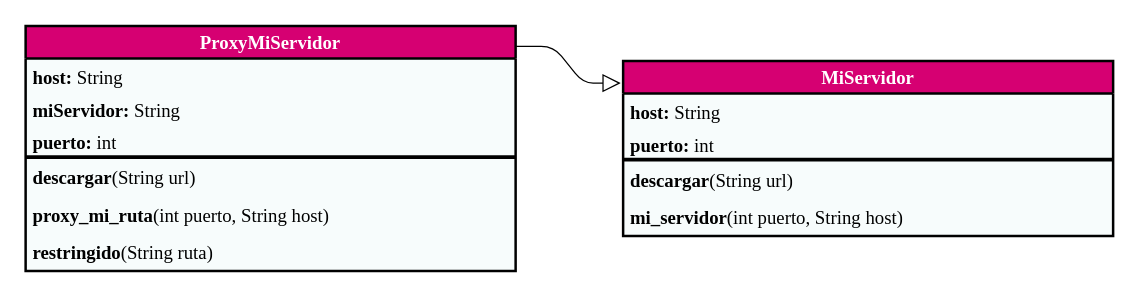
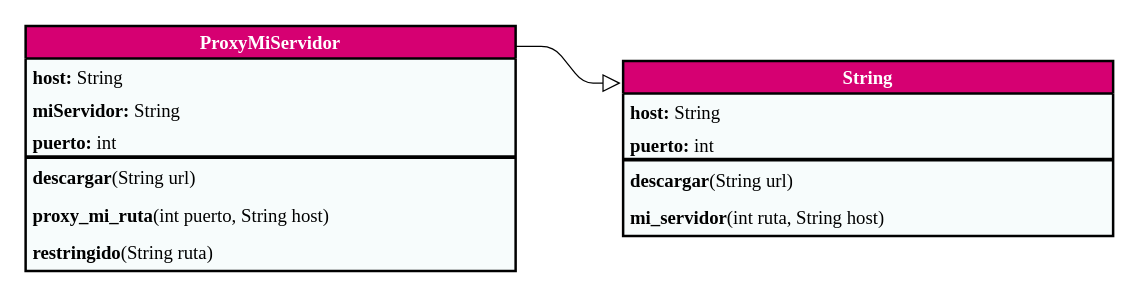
- <mxCell id="2" value="MiServidor" style="swimlane;fontStyle=1;childLayout=stackLayout;horizontal=1;startSize=26;fillColor=#D60072;horizontalStack=0;resizeParent=1;resizeParentMax=0;resizeLast=0;collapsible=1;marginBottom=0;whiteSpace=wrap;html=1;points=[[0,0,0,0,0],[0,0.25,0,0,0],[0,0.5,0,0,0],[0,0.75,0,0,0],[0,1,0,0,0],[0.25,0,0,0,0],[0.25,1,0,0,0],[0.5,0,0,0,0],[0.5,1,0,0,0],[0.75,0,0,0,0],[0.75,1,0,0,0],[1,0,0,0,0],[1,0.25,0,0,0],[1,0.5,0,0,0],[1,0.75,0,0,0],[1,1,0,0,0]];fontColor=#ffffff;strokeColor=#000000;fontSize=15;strokeWidth=2;swimlaneFillColor=#F7FCFC;fontFamily=Verdana;" vertex="1" parent="1"><mxGeometry x="498" y="48" width="392" height="140" as="geometry" /></mxCell>
+ <mxCell id="2" value="String" style="swimlane;fontStyle=1;childLayout=stackLayout;horizontal=1;startSize=26;fillColor=#D60072;horizontalStack=0;resizeParent=1;resizeParentMax=0;resizeLast=0;collapsible=1;marginBottom=0;whiteSpace=wrap;html=1;points=[[0,0,0,0,0],[0,0.25,0,0,0],[0,0.5,0,0,0],[0,0.75,0,0,0],[0,1,0,0,0],[0.25,0,0,0,0],[0.25,1,0,0,0],[0.5,0,0,0,0],[0.5,1,0,0,0],[0.75,0,0,0,0],[0.75,1,0,0,0],[1,0,0,0,0],[1,0.25,0,0,0],[1,0.5,0,0,0],[1,0.75,0,0,0],[1,1,0,0,0]];fontColor=#ffffff;strokeColor=#000000;fontSize=15;strokeWidth=2;swimlaneFillColor=#F7FCFC;fontFamily=Verdana;" vertex="1" parent="1"><mxGeometry x="498" y="48" width="392" height="140" as="geometry" /></mxCell>
- <mxCell id="7" value="&lt;b&gt;mi_servidor&lt;/b&gt;(int puerto, String host)" style="text;strokeColor=none;fillColor=none;align=left;verticalAlign=top;spacingLeft=4;spacingRight=4;overflow=hidden;rotatable=0;points=[[0,0.5],[1,0.5]];portConstraint=eastwest;whiteSpace=wrap;html=1;fontColor=#000000;fontSize=15;fontFamily=Verdana;" vertex="1" parent="2"><mxGeometry y="110" width="392" height="30" as="geometry" /></mxCell>
+ <mxCell id="7" value="&lt;b&gt;mi_servidor&lt;/b&gt;(int ruta, String host)" style="text;strokeColor=none;fillColor=none;align=left;verticalAlign=top;spacingLeft=4;spacingRight=4;overflow=hidden;rotatable=0;points=[[0,0.5],[1,0.5]];portConstraint=eastwest;whiteSpace=wrap;html=1;fontColor=#000000;fontSize=15;fontFamily=Verdana;" vertex="1" parent="2"><mxGeometry y="110" width="392" height="30" as="geometry" /></mxCell>
